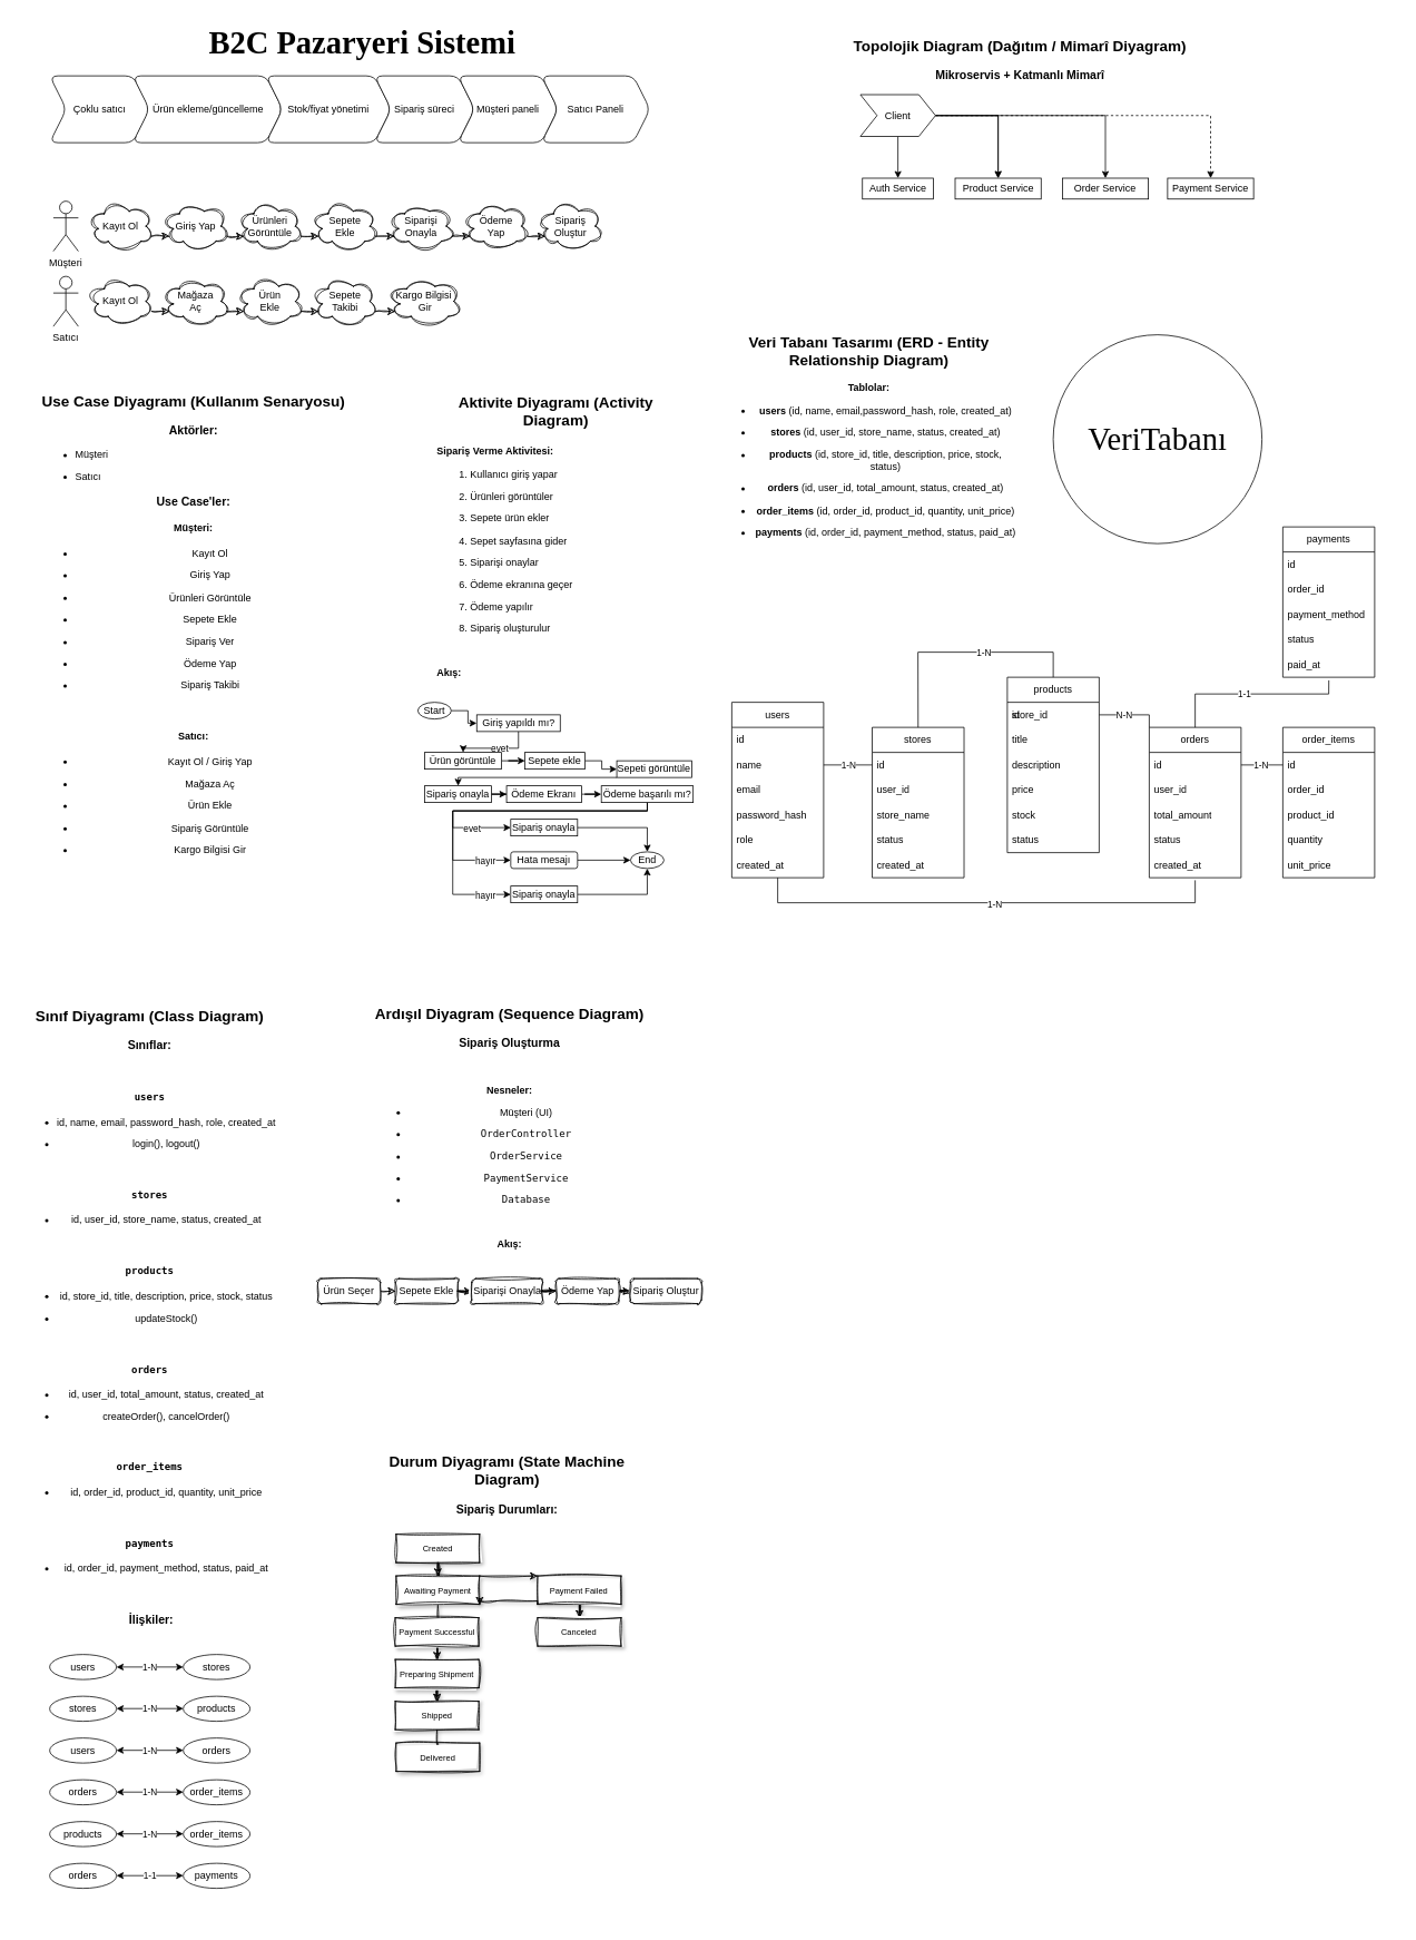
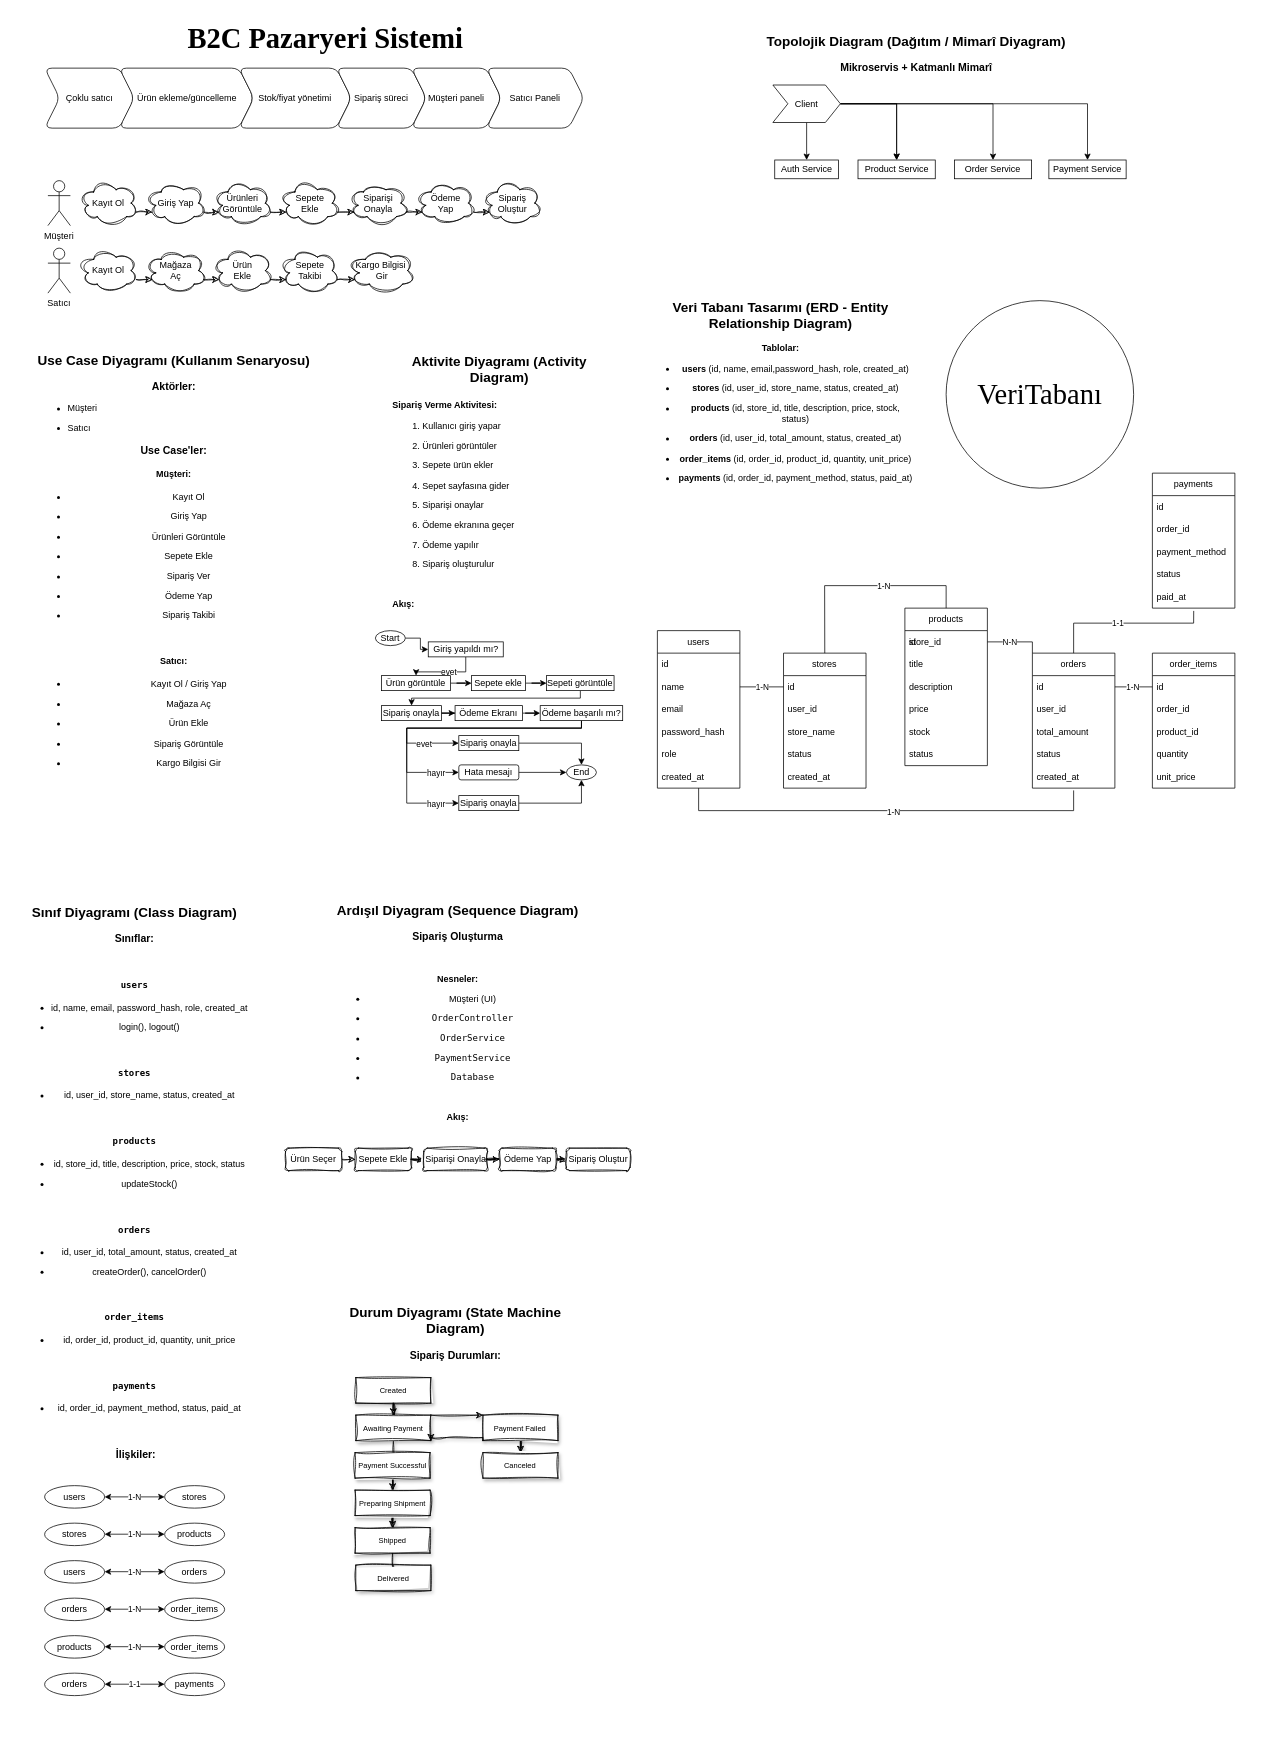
- <mxCell id="111" style="edgeStyle=orthogonalEdgeStyle;rounded=0;orthogonalLoop=1;jettySize=auto;html=1;entryX=0.5;entryY=0;entryDx=0;entryDy=0;dashed=1;" parent="1" source="112" target="116" edge="1"><mxGeometry relative="1" as="geometry" /></mxCell>
+ <mxCell id="111" style="edgeStyle=orthogonalEdgeStyle;rounded=0;orthogonalLoop=1;jettySize=auto;html=1;entryX=0.5;entryY=0;entryDx=0;entryDy=0;" parent="1" source="112" target="116" edge="1"><mxGeometry relative="1" as="geometry" /></mxCell>
- <mxCell id="55" value="Sepeti görüntüle" style="rounded=0;whiteSpace=wrap;html=1;" parent="1" vertex="1"><mxGeometry x="738.25" y="910" width="90" height="20" as="geometry" /></mxCell>
+ <mxCell id="55" value="Sepeti görüntüle" style="rounded=0;whiteSpace=wrap;html=1;" parent="1" vertex="1"><mxGeometry x="728.25" y="900" width="90" height="20" as="geometry" /></mxCell>
